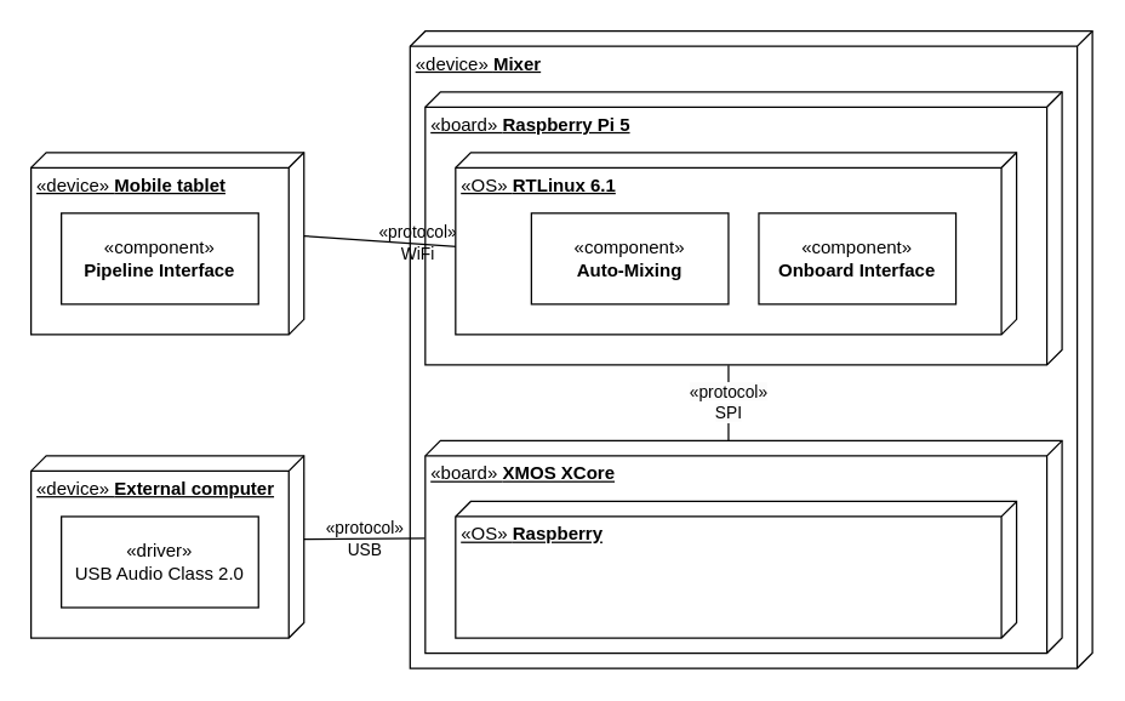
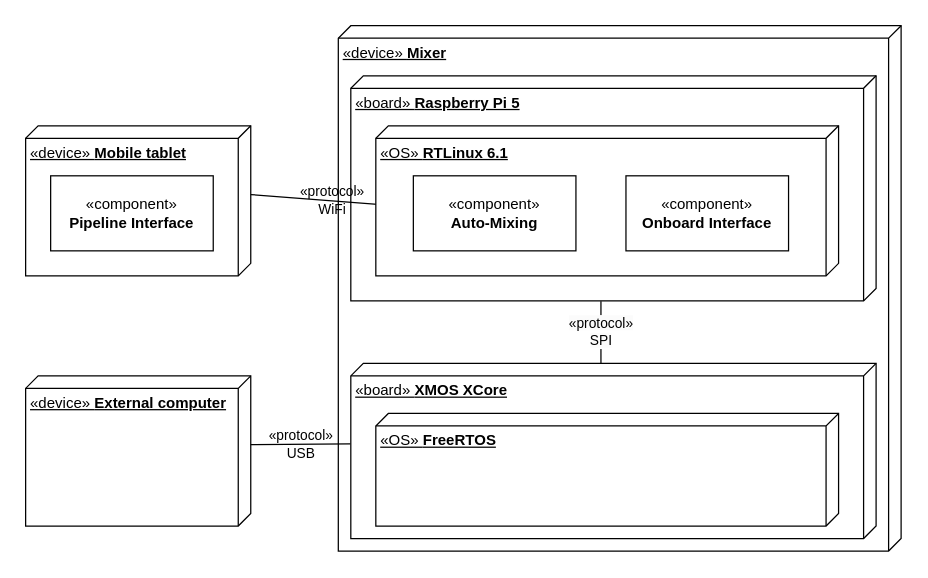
- <mxCell id="15" value="&lt;span style=&quot;text-align: left;&quot;&gt;«component»&lt;/span&gt;&lt;div&gt;&lt;b&gt;Auto-Mixing&lt;/b&gt;&lt;/div&gt;" style="rounded=0;whiteSpace=wrap;html=1;" vertex="1" parent="1"><mxGeometry x="350" y="140" width="130" height="60" as="geometry" /></mxCell>
+ <mxCell id="15" value="&lt;span style=&quot;text-align: left;&quot;&gt;«component»&lt;/span&gt;&lt;div&gt;&lt;b&gt;Auto-Mixing&lt;/b&gt;&lt;/div&gt;" style="rounded=0;whiteSpace=wrap;html=1;" vertex="1" parent="1"><mxGeometry x="330" y="140" width="130" height="60" as="geometry" /></mxCell>
- <mxCell id="10" value="«OS» &lt;b&gt;Raspberry&lt;/b&gt;" style="verticalAlign=top;align=left;spacingTop=8;spacingLeft=2;spacingRight=12;shape=cube;size=10;direction=south;fontStyle=4;html=1;whiteSpace=wrap;" parent="1" vertex="1"><mxGeometry x="300" y="330" width="370" height="90" as="geometry" /></mxCell>
+ <mxCell id="10" value="«OS» &lt;b&gt;FreeRTOS&lt;/b&gt;" style="verticalAlign=top;align=left;spacingTop=8;spacingLeft=2;spacingRight=12;shape=cube;size=10;direction=south;fontStyle=4;html=1;whiteSpace=wrap;" parent="1" vertex="1"><mxGeometry x="300" y="330" width="370" height="90" as="geometry" /></mxCell>
- <mxCell id="11" value="«driver»&lt;br&gt;USB Audio Class 2.0" style="rounded=0;whiteSpace=wrap;html=1;" parent="1" vertex="1"><mxGeometry x="40" y="340" width="130" height="60" as="geometry" /></mxCell>
